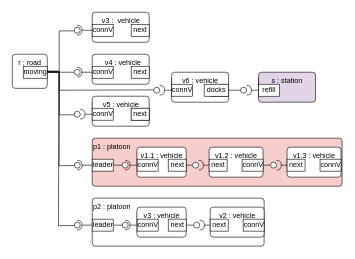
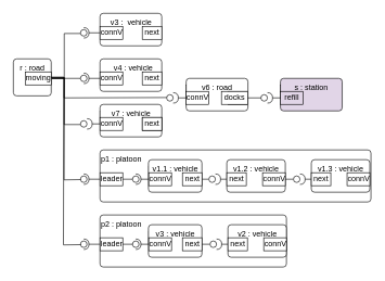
- <mxCell id="70" value="v6 : vehicle" style="html=1;align=center;verticalAlign=top;rounded=1;absoluteArcSize=1;arcSize=10;dashed=0;" vertex="1" parent="1"><mxGeometry x="285.75" y="120" width="95" height="50" as="geometry" /></mxCell>
+ <mxCell id="70" value="v6 : road" style="html=1;align=center;verticalAlign=top;rounded=1;absoluteArcSize=1;arcSize=10;dashed=0;" vertex="1" parent="1"><mxGeometry x="285.75" y="120" width="95" height="50" as="geometry" /></mxCell>
- <mxCell id="78" value="refill" style="html=1;" vertex="1" parent="1"><mxGeometry x="430.75" y="140" width="35" height="20" as="geometry" /></mxCell>
+ <mxCell id="78" value="refill" style="html=1;fillColor=#e1d5e7;" vertex="1" parent="1"><mxGeometry x="430.75" y="140" width="35" height="20" as="geometry" /></mxCell>
- <mxCell id="16" value="v5 : vehicle" style="html=1;align=center;verticalAlign=top;rounded=1;absoluteArcSize=1;arcSize=10;dashed=0;" vertex="1" parent="1"><mxGeometry x="153.25" y="160" width="95" height="50" as="geometry" /></mxCell>
+ <mxCell id="16" value="v7 : vehicle" style="html=1;align=center;verticalAlign=top;rounded=1;absoluteArcSize=1;arcSize=10;dashed=0;" vertex="1" parent="1"><mxGeometry x="153.25" y="160" width="95" height="50" as="geometry" /></mxCell>
- <mxCell id="42" value="p1 : platoon" style="html=1;align=left;verticalAlign=top;rounded=1;absoluteArcSize=1;arcSize=10;dashed=0;fillColor=#f8cecc;" vertex="1" parent="1"><mxGeometry x="153.25" y="230" width="416.75" height="80" as="geometry" /></mxCell>
+ <mxCell id="42" value="p1 : platoon" style="html=1;align=left;verticalAlign=top;rounded=1;absoluteArcSize=1;arcSize=10;dashed=0;" vertex="1" parent="1"><mxGeometry x="153.25" y="230" width="416.75" height="80" as="geometry" /></mxCell>
